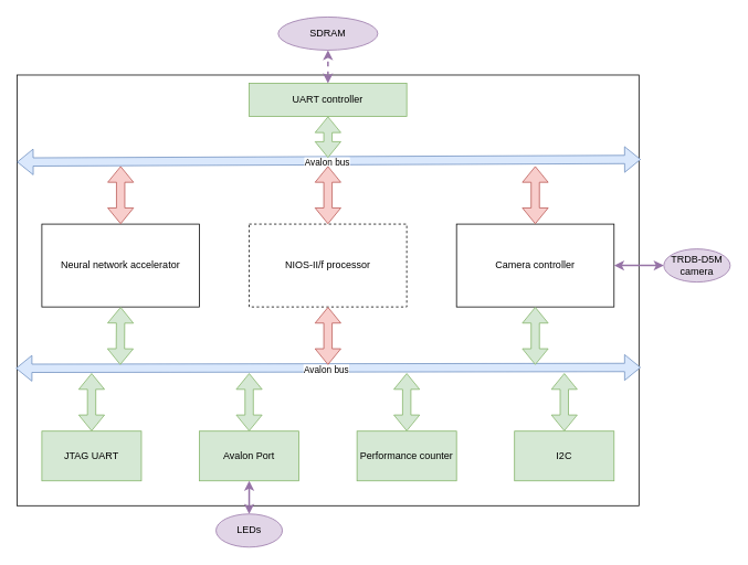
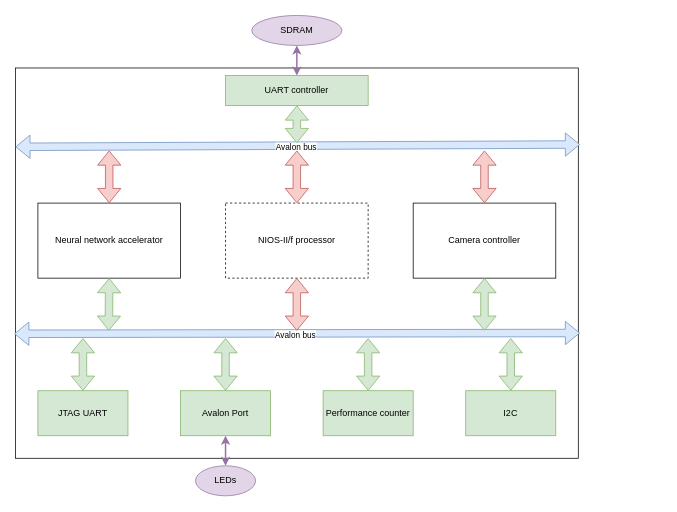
- <mxCell id="8" value="" style="endArrow=classic;startArrow=classic;html=1;entryX=0.5;entryY=1;entryDx=0;entryDy=0;exitX=0.5;exitY=0;exitDx=0;exitDy=0;strokeWidth=2;fillColor=#e1d5e7;strokeColor=#9673a6;dashed=1;" edge="1" parent="1" source="5" target="7"><mxGeometry width="50" height="50" relative="1" as="geometry"><mxPoint x="340" y="350" as="sourcePoint" /><mxPoint x="390" y="300" as="targetPoint" /></mxGeometry></mxCell>
+ <mxCell id="8" value="" style="endArrow=classic;startArrow=classic;html=1;entryX=0.5;entryY=1;entryDx=0;entryDy=0;exitX=0.5;exitY=0;exitDx=0;exitDy=0;strokeWidth=2;fillColor=#e1d5e7;strokeColor=#9673a6;" edge="1" parent="1" source="5" target="7"><mxGeometry width="50" height="50" relative="1" as="geometry"><mxPoint x="340" y="350" as="sourcePoint" /><mxPoint x="390" y="300" as="targetPoint" /></mxGeometry></mxCell>
- <mxCell id="24" value="" style="endArrow=classic;startArrow=classic;html=1;entryX=0;entryY=0.5;entryDx=0;entryDy=0;exitX=1;exitY=0.5;exitDx=0;exitDy=0;strokeWidth=2;fillColor=#e1d5e7;strokeColor=#9673a6;" edge="1" parent="1" source="11" target="25"><mxGeometry width="50" height="50" relative="1" as="geometry"><mxPoint x="430" y="110" as="sourcePoint" /><mxPoint x="430" y="70" as="targetPoint" /></mxGeometry></mxCell>
- <mxCell id="25" value="TRDB-D5M&lt;br&gt;camera" style="ellipse;whiteSpace=wrap;html=1;fillColor=#e1d5e7;strokeColor=#9673a6;" vertex="1" parent="1"><mxGeometry x="800" y="300" width="80" height="40" as="geometry" /></mxCell>
